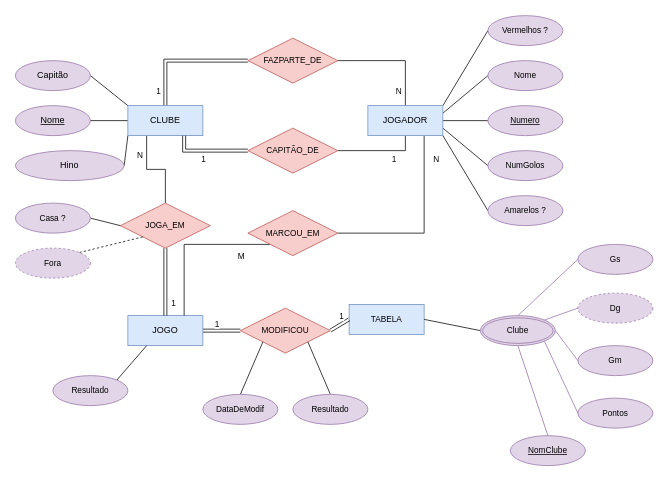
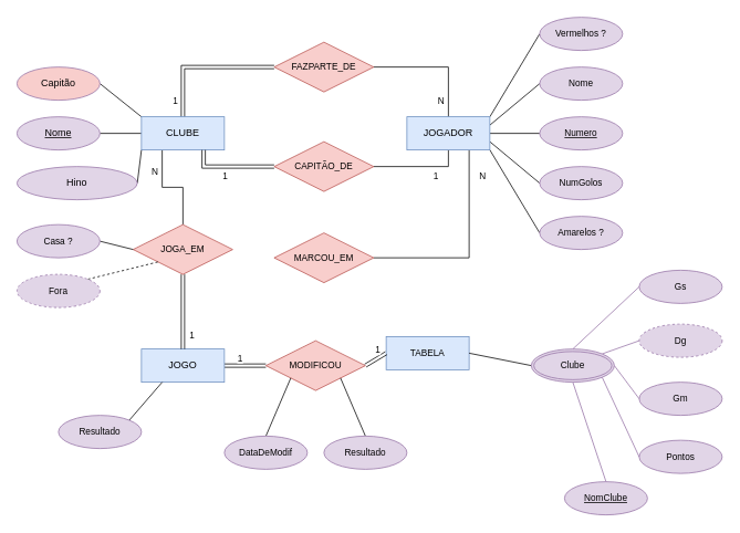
- <mxCell id="25" value="Capitão" style="ellipse;whiteSpace=wrap;html=1;align=center;fillColor=#e1d5e7;strokeColor=#9673a6;labelBackgroundColor=none;" vertex="1" parent="1"><mxGeometry x="20" y="80" width="100" height="40" as="geometry" /></mxCell>
+ <mxCell id="25" value="Capitão" style="ellipse;whiteSpace=wrap;html=1;align=center;fillColor=#f8cecc;strokeColor=#9673a6;labelBackgroundColor=none;" vertex="1" parent="1"><mxGeometry x="20" y="80" width="100" height="40" as="geometry" /></mxCell>
- <mxCell id="66" style="edgeStyle=orthogonalEdgeStyle;rounded=0;orthogonalLoop=1;jettySize=auto;html=1;exitX=0;exitY=1;exitDx=0;exitDy=0;entryX=0.75;entryY=0;entryDx=0;entryDy=0;strokeColor=default;align=center;verticalAlign=middle;fontFamily=Helvetica;fontSize=11;fontColor=default;labelBackgroundColor=default;endArrow=none;endFill=0;" edge="1" parent="1" source="68" target="24"><mxGeometry relative="1" as="geometry" /></mxCell>
- <mxCell id="67" value="M" style="edgeLabel;html=1;align=center;verticalAlign=middle;resizable=0;points=[];fontFamily=Helvetica;fontSize=11;fontColor=default;labelBackgroundColor=default;" vertex="1" connectable="0" parent="66"><mxGeometry x="-0.657" relative="1" as="geometry"><mxPoint x="-4" y="15" as="offset" /></mxGeometry></mxCell>
